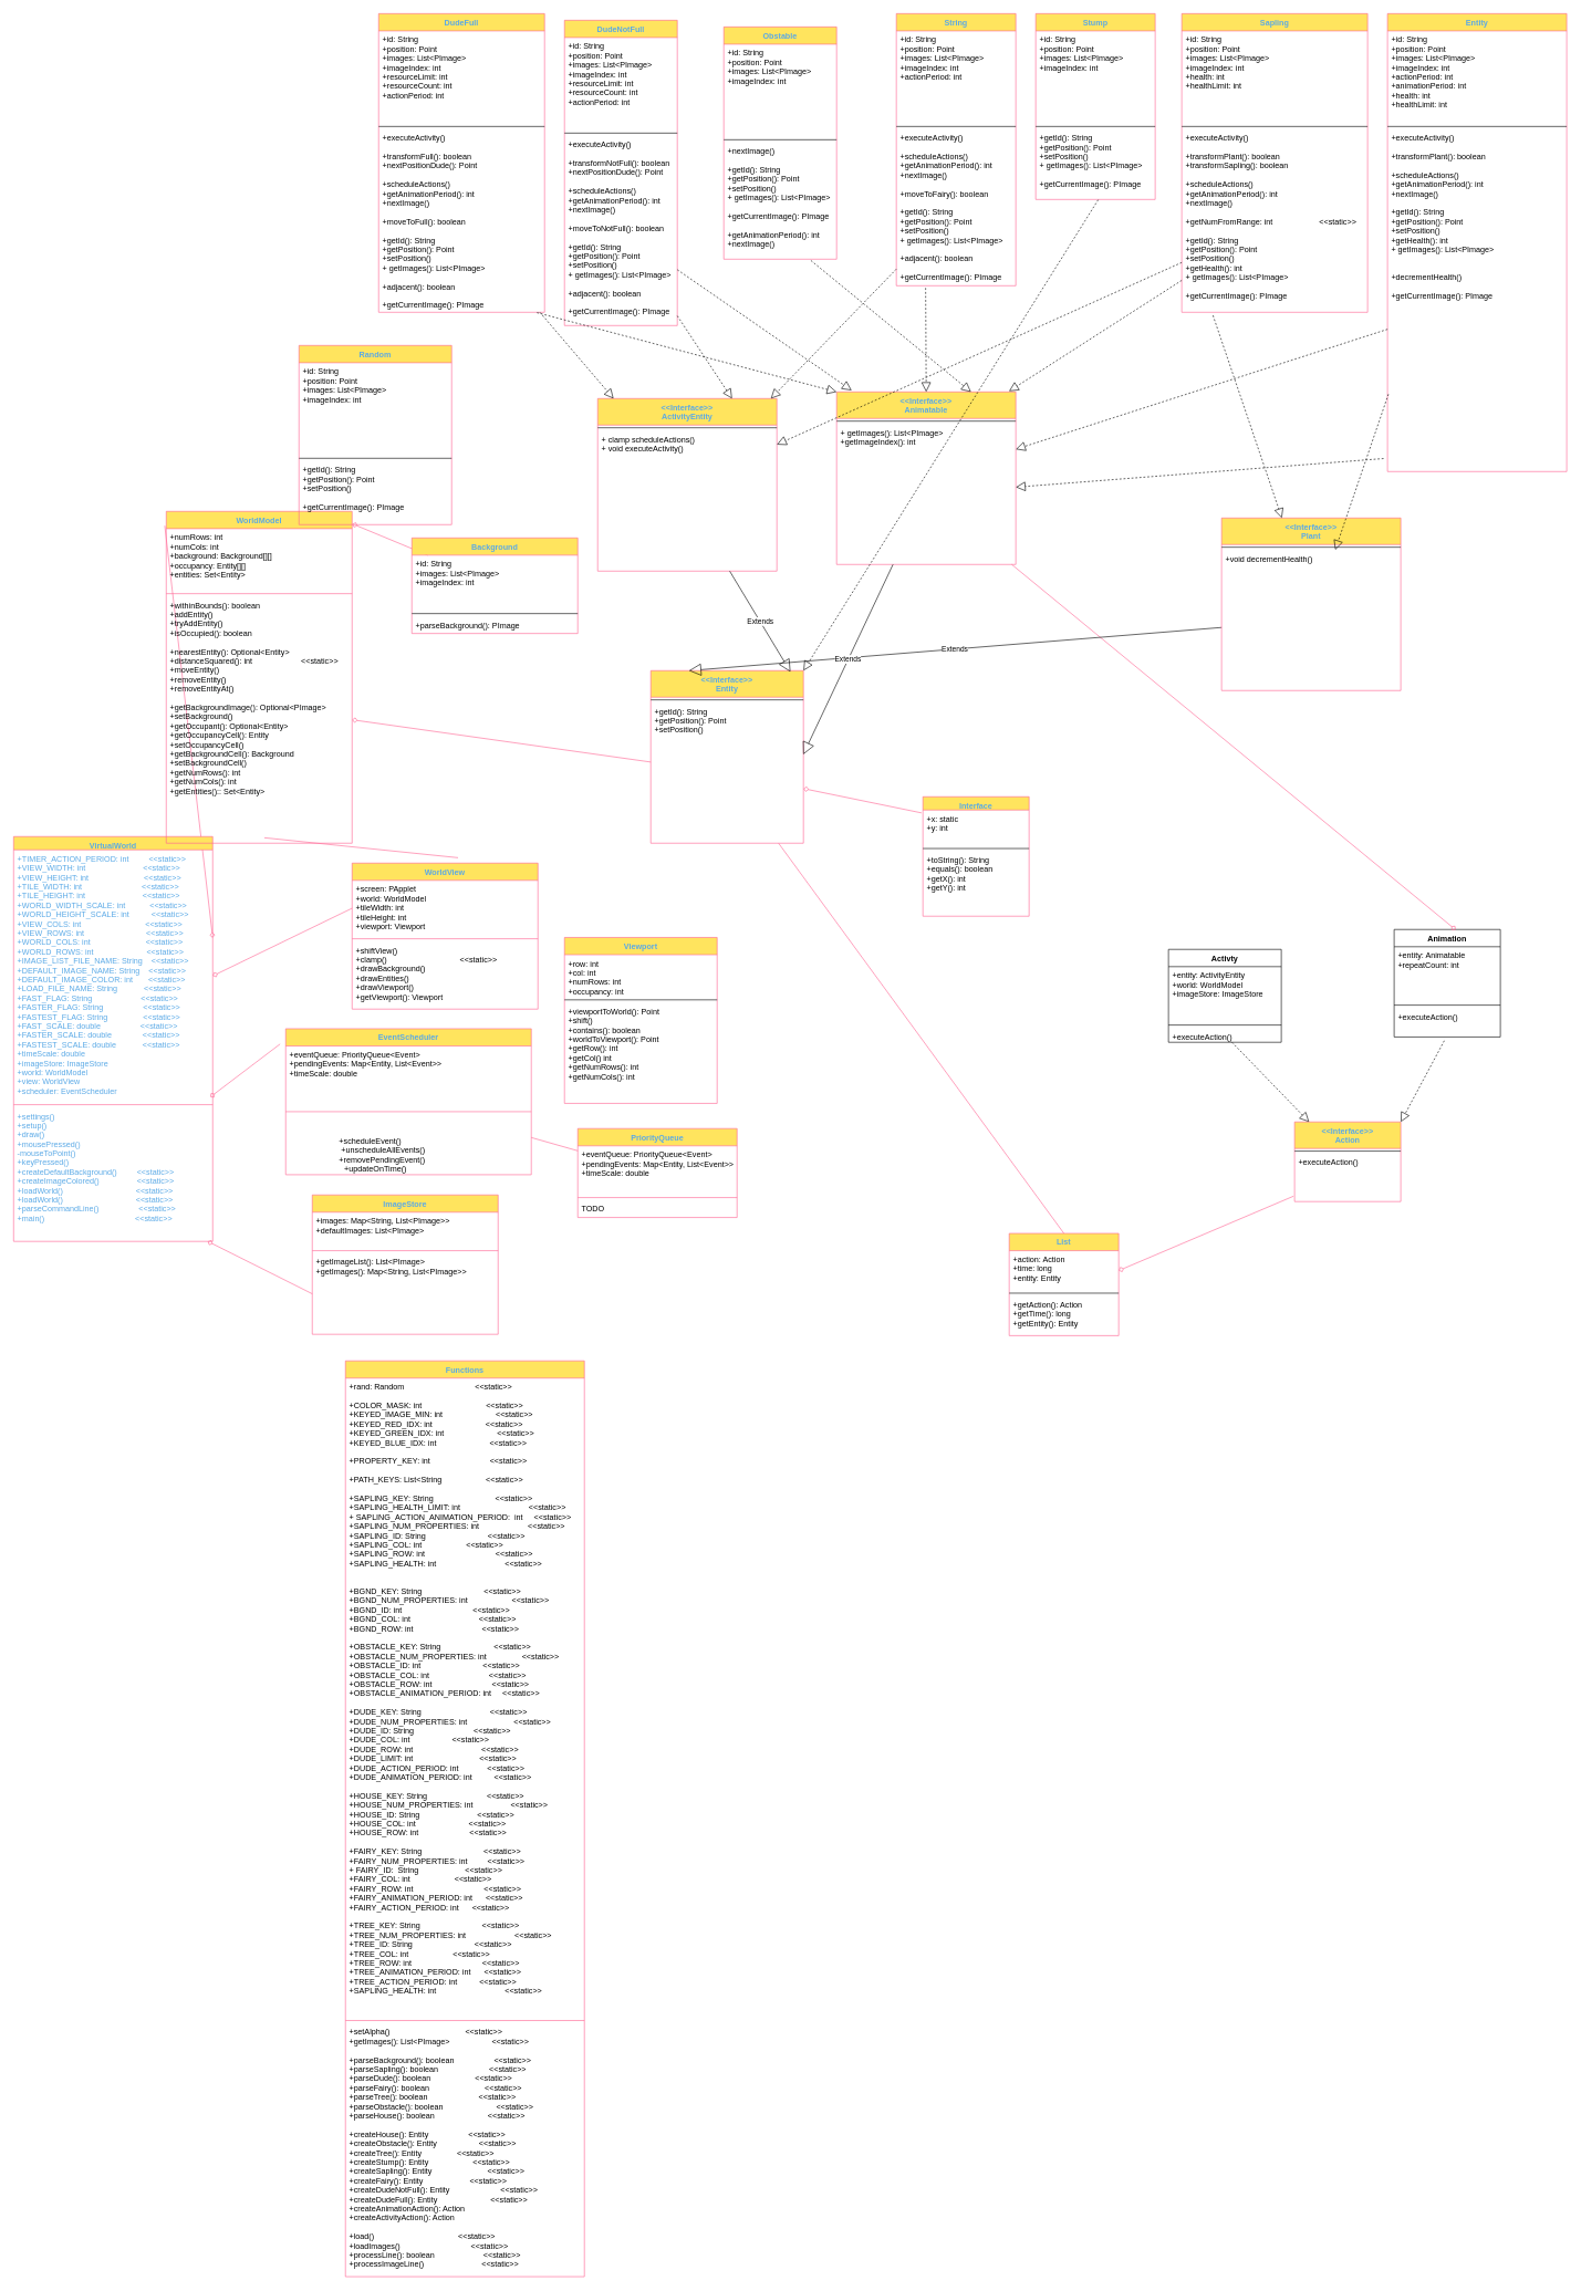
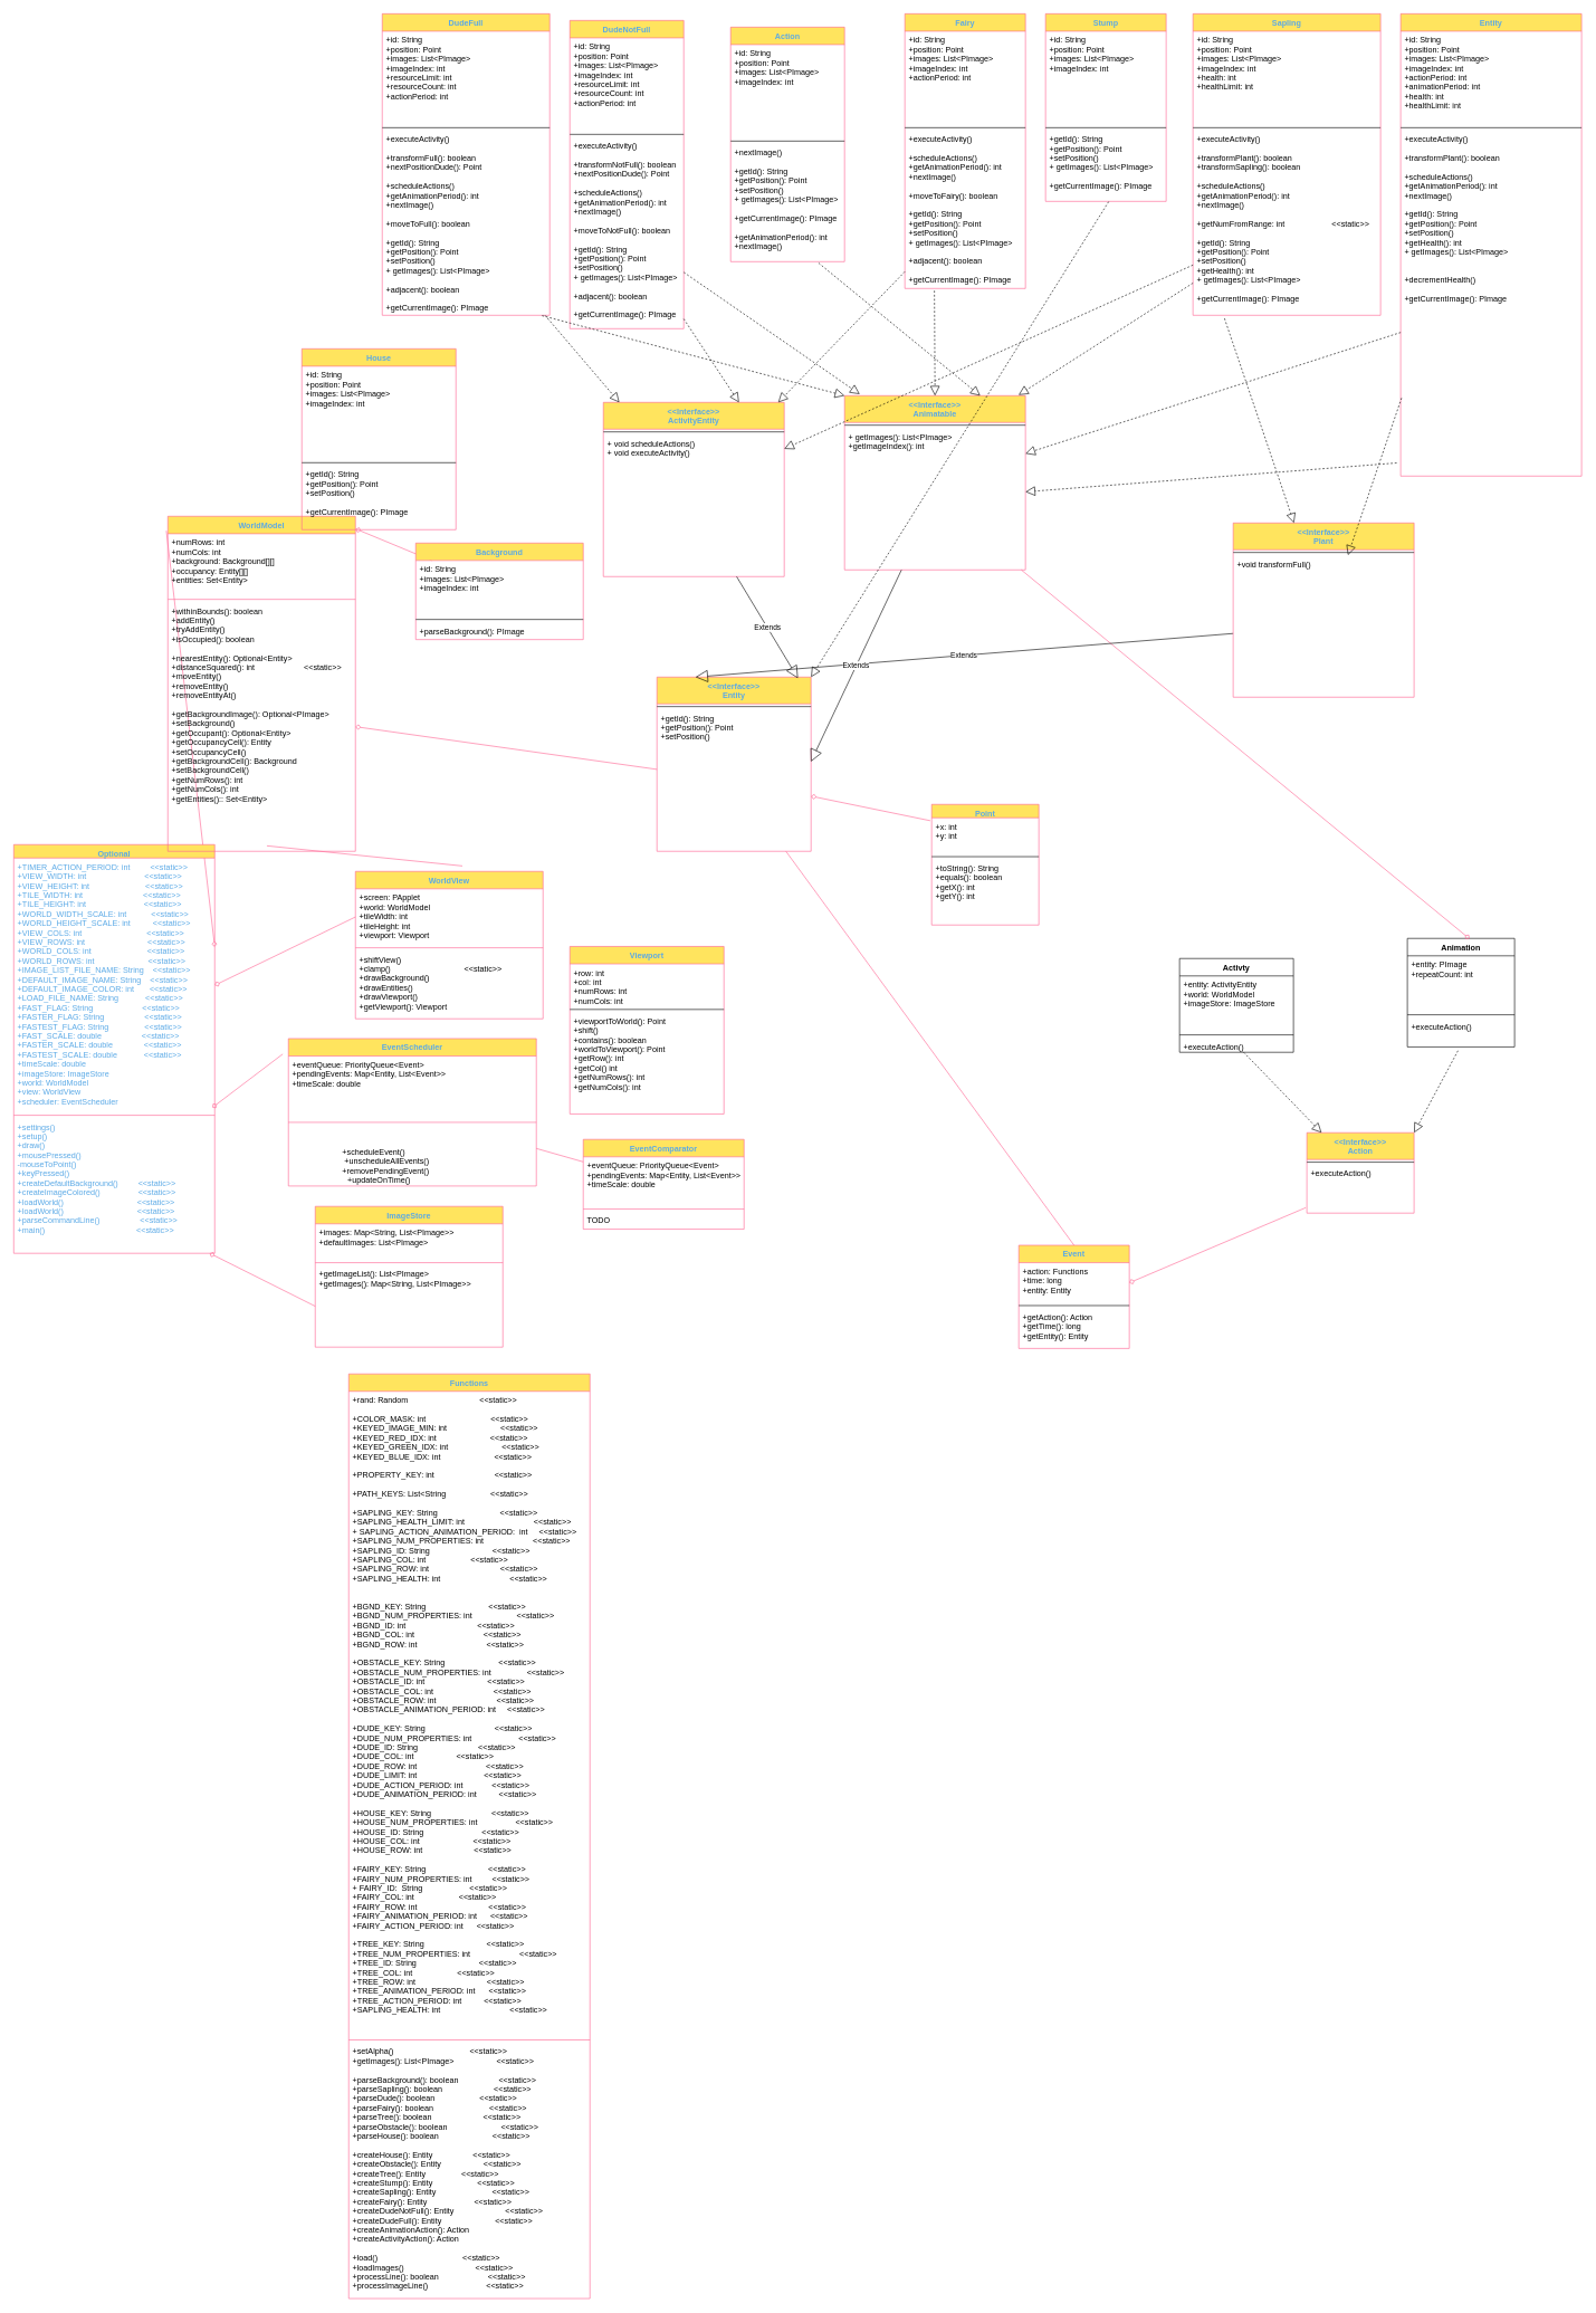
- <mxCell id="73" value="String" style="swimlane;fontStyle=1;align=center;verticalAlign=top;childLayout=stackLayout;horizontal=1;startSize=26;horizontalStack=0;resizeParent=1;resizeParentMax=0;resizeLast=0;collapsible=1;marginBottom=0;hachureGap=4;pointerEvents=0;sketch=0;fontColor=#5AA9E6;strokeColor=#FF6392;fillColor=#FFE45E;" parent="1" vertex="1"><mxGeometry x="1350" y="20" width="180" height="410" as="geometry" /></mxCell>
+ <mxCell id="73" value="Fairy" style="swimlane;fontStyle=1;align=center;verticalAlign=top;childLayout=stackLayout;horizontal=1;startSize=26;horizontalStack=0;resizeParent=1;resizeParentMax=0;resizeLast=0;collapsible=1;marginBottom=0;hachureGap=4;pointerEvents=0;sketch=0;fontColor=#5AA9E6;strokeColor=#FF6392;fillColor=#FFE45E;" parent="1" vertex="1"><mxGeometry x="1350" y="20" width="180" height="410" as="geometry" /></mxCell>
- <mxCell id="89" value="Obstable" style="swimlane;fontStyle=1;align=center;verticalAlign=top;childLayout=stackLayout;horizontal=1;startSize=26;horizontalStack=0;resizeParent=1;resizeParentMax=0;resizeLast=0;collapsible=1;marginBottom=0;hachureGap=4;pointerEvents=0;sketch=0;fontColor=#5AA9E6;strokeColor=#FF6392;fillColor=#FFE45E;" parent="1" vertex="1"><mxGeometry x="1090" y="40" width="170" height="350" as="geometry" /></mxCell>
+ <mxCell id="89" value="Action" style="swimlane;fontStyle=1;align=center;verticalAlign=top;childLayout=stackLayout;horizontal=1;startSize=26;horizontalStack=0;resizeParent=1;resizeParentMax=0;resizeLast=0;collapsible=1;marginBottom=0;hachureGap=4;pointerEvents=0;sketch=0;fontColor=#5AA9E6;strokeColor=#FF6392;fillColor=#FFE45E;" parent="1" vertex="1"><mxGeometry x="1090" y="40" width="170" height="350" as="geometry" /></mxCell>
- <mxCell id="77" value="Random" style="swimlane;fontStyle=1;align=center;verticalAlign=top;childLayout=stackLayout;horizontal=1;startSize=26;horizontalStack=0;resizeParent=1;resizeParentMax=0;resizeLast=0;collapsible=1;marginBottom=0;hachureGap=4;pointerEvents=0;sketch=0;fontColor=#5AA9E6;strokeColor=#FF6392;fillColor=#FFE45E;" parent="1" vertex="1"><mxGeometry x="450" y="520" width="230" height="270" as="geometry" /></mxCell>
+ <mxCell id="77" value="House" style="swimlane;fontStyle=1;align=center;verticalAlign=top;childLayout=stackLayout;horizontal=1;startSize=26;horizontalStack=0;resizeParent=1;resizeParentMax=0;resizeLast=0;collapsible=1;marginBottom=0;hachureGap=4;pointerEvents=0;sketch=0;fontColor=#5AA9E6;strokeColor=#FF6392;fillColor=#FFE45E;" parent="1" vertex="1"><mxGeometry x="450" y="520" width="230" height="270" as="geometry" /></mxCell>
- <mxCell id="110" value="+ clamp scheduleActions()&#10;+ void executeActivity()" style="text;strokeColor=none;fillColor=none;align=left;verticalAlign=top;spacingLeft=4;spacingRight=4;overflow=hidden;rotatable=0;points=[[0,0.5],[1,0.5]];portConstraint=eastwest;" vertex="1" parent="108"><mxGeometry y="48" width="270" height="212" as="geometry" /></mxCell>
+ <mxCell id="110" value="+ void scheduleActions()&#10;+ void executeActivity()" style="text;strokeColor=none;fillColor=none;align=left;verticalAlign=top;spacingLeft=4;spacingRight=4;overflow=hidden;rotatable=0;points=[[0,0.5],[1,0.5]];portConstraint=eastwest;" vertex="1" parent="108"><mxGeometry y="48" width="270" height="212" as="geometry" /></mxCell>
- <mxCell id="121" value="+void decrementHealth()" style="text;strokeColor=none;fillColor=none;align=left;verticalAlign=top;spacingLeft=4;spacingRight=4;overflow=hidden;rotatable=0;points=[[0,0.5],[1,0.5]];portConstraint=eastwest;" vertex="1" parent="119"><mxGeometry y="48" width="270" height="212" as="geometry" /></mxCell>
+ <mxCell id="121" value="+void transformFull()" style="text;strokeColor=none;fillColor=none;align=left;verticalAlign=top;spacingLeft=4;spacingRight=4;overflow=hidden;rotatable=0;points=[[0,0.5],[1,0.5]];portConstraint=eastwest;" vertex="1" parent="119"><mxGeometry y="48" width="270" height="212" as="geometry" /></mxCell>
- <mxCell id="56" value="Interface" style="swimlane;fontStyle=1;align=center;verticalAlign=top;childLayout=stackLayout;horizontal=1;startSize=20;horizontalStack=0;resizeParent=1;resizeParentMax=0;resizeLast=0;collapsible=1;marginBottom=0;hachureGap=4;pointerEvents=0;sketch=0;fontColor=#5AA9E6;strokeColor=#FF6392;fillColor=#FFE45E;" parent="1" vertex="1"><mxGeometry x="1390" y="1200" width="160" height="180" as="geometry" /></mxCell>
+ <mxCell id="56" value="Point" style="swimlane;fontStyle=1;align=center;verticalAlign=top;childLayout=stackLayout;horizontal=1;startSize=20;horizontalStack=0;resizeParent=1;resizeParentMax=0;resizeLast=0;collapsible=1;marginBottom=0;hachureGap=4;pointerEvents=0;sketch=0;fontColor=#5AA9E6;strokeColor=#FF6392;fillColor=#FFE45E;" parent="1" vertex="1"><mxGeometry x="1390" y="1200" width="160" height="180" as="geometry" /></mxCell>
- <mxCell id="57" value="+x: static&#10;+y: int" style="text;strokeColor=none;fillColor=none;align=left;verticalAlign=top;spacingLeft=4;spacingRight=4;overflow=hidden;rotatable=0;points=[[0,0.5],[1,0.5]];portConstraint=eastwest;" parent="56" vertex="1"><mxGeometry y="20" width="160" height="54" as="geometry" /></mxCell>
+ <mxCell id="57" value="+x: int&#10;+y: int" style="text;strokeColor=none;fillColor=none;align=left;verticalAlign=top;spacingLeft=4;spacingRight=4;overflow=hidden;rotatable=0;points=[[0,0.5],[1,0.5]];portConstraint=eastwest;" parent="56" vertex="1"><mxGeometry y="20" width="160" height="54" as="geometry" /></mxCell>
- <mxCell id="13" value="VirtualWorld" style="swimlane;fontStyle=1;align=center;verticalAlign=top;childLayout=stackLayout;horizontal=1;startSize=20;horizontalStack=0;resizeParent=1;resizeParentMax=0;resizeLast=0;collapsible=1;marginBottom=0;hachureGap=4;pointerEvents=0;fillColor=#FFE45E;strokeColor=#FF6392;fontColor=#5AA9E6;" parent="1" vertex="1"><mxGeometry x="20" y="1260" width="300" height="610" as="geometry" /></mxCell>
+ <mxCell id="13" value="Optional" style="swimlane;fontStyle=1;align=center;verticalAlign=top;childLayout=stackLayout;horizontal=1;startSize=20;horizontalStack=0;resizeParent=1;resizeParentMax=0;resizeLast=0;collapsible=1;marginBottom=0;hachureGap=4;pointerEvents=0;fillColor=#FFE45E;strokeColor=#FF6392;fontColor=#5AA9E6;" parent="1" vertex="1"><mxGeometry x="20" y="1260" width="300" height="610" as="geometry" /></mxCell>
- <mxCell id="68" value="+entity: Animatable&#10;+repeatCount: int" style="text;strokeColor=none;fillColor=none;align=left;verticalAlign=top;spacingLeft=4;spacingRight=4;overflow=hidden;rotatable=0;points=[[0,0.5],[1,0.5]];portConstraint=eastwest;" parent="67" vertex="1"><mxGeometry y="26" width="160" height="84" as="geometry" /></mxCell>
+ <mxCell id="68" value="+entity: PImage&#10;+repeatCount: int" style="text;strokeColor=none;fillColor=none;align=left;verticalAlign=top;spacingLeft=4;spacingRight=4;overflow=hidden;rotatable=0;points=[[0,0.5],[1,0.5]];portConstraint=eastwest;" parent="67" vertex="1"><mxGeometry y="26" width="160" height="84" as="geometry" /></mxCell>
- <mxCell id="49" value="+row: int&#10;+col: int&#10;+numRows: int&#10;+occupancy: int                                 &#10;&#10;" style="text;strokeColor=none;fillColor=none;align=left;verticalAlign=top;spacingLeft=4;spacingRight=4;overflow=hidden;rotatable=0;points=[[0,0.5],[1,0.5]];portConstraint=eastwest;" parent="48" vertex="1"><mxGeometry y="26" width="230" height="64" as="geometry" /></mxCell>
+ <mxCell id="49" value="+row: int&#10;+col: int&#10;+numRows: int&#10;+numCols: int                                 &#10;&#10;" style="text;strokeColor=none;fillColor=none;align=left;verticalAlign=top;spacingLeft=4;spacingRight=4;overflow=hidden;rotatable=0;points=[[0,0.5],[1,0.5]];portConstraint=eastwest;" parent="48" vertex="1"><mxGeometry y="26" width="230" height="64" as="geometry" /></mxCell>
- <mxCell id="33" value="PriorityQueue" style="swimlane;fontStyle=1;align=center;verticalAlign=top;childLayout=stackLayout;horizontal=1;startSize=26;horizontalStack=0;resizeParent=1;resizeParentMax=0;resizeLast=0;collapsible=1;marginBottom=0;hachureGap=4;pointerEvents=0;sketch=0;fontColor=#5AA9E6;strokeColor=#FF6392;fillColor=#FFE45E;" parent="1" vertex="1"><mxGeometry x="870" y="1700" width="240" height="134" as="geometry" /></mxCell>
+ <mxCell id="33" value="EventComparator" style="swimlane;fontStyle=1;align=center;verticalAlign=top;childLayout=stackLayout;horizontal=1;startSize=26;horizontalStack=0;resizeParent=1;resizeParentMax=0;resizeLast=0;collapsible=1;marginBottom=0;hachureGap=4;pointerEvents=0;sketch=0;fontColor=#5AA9E6;strokeColor=#FF6392;fillColor=#FFE45E;" parent="1" vertex="1"><mxGeometry x="870" y="1700" width="240" height="134" as="geometry" /></mxCell>
- <mxCell id="52" value="List" style="swimlane;fontStyle=1;align=center;verticalAlign=top;childLayout=stackLayout;horizontal=1;startSize=26;horizontalStack=0;resizeParent=1;resizeParentMax=0;resizeLast=0;collapsible=1;marginBottom=0;hachureGap=4;pointerEvents=0;sketch=0;fontColor=#5AA9E6;strokeColor=#FF6392;fillColor=#FFE45E;" parent="1" vertex="1"><mxGeometry x="1520" y="1858" width="165" height="154" as="geometry" /></mxCell>
+ <mxCell id="52" value="Event" style="swimlane;fontStyle=1;align=center;verticalAlign=top;childLayout=stackLayout;horizontal=1;startSize=26;horizontalStack=0;resizeParent=1;resizeParentMax=0;resizeLast=0;collapsible=1;marginBottom=0;hachureGap=4;pointerEvents=0;sketch=0;fontColor=#5AA9E6;strokeColor=#FF6392;fillColor=#FFE45E;" parent="1" vertex="1"><mxGeometry x="1520" y="1858" width="165" height="154" as="geometry" /></mxCell>
- <mxCell id="53" value="+action: Action&#10;+time: long&#10;+entity: Entity" style="text;strokeColor=none;fillColor=none;align=left;verticalAlign=top;spacingLeft=4;spacingRight=4;overflow=hidden;rotatable=0;points=[[0,0.5],[1,0.5]];portConstraint=eastwest;" parent="52" vertex="1"><mxGeometry y="26" width="165" height="60" as="geometry" /></mxCell>
+ <mxCell id="53" value="+action: Functions&#10;+time: long&#10;+entity: Entity" style="text;strokeColor=none;fillColor=none;align=left;verticalAlign=top;spacingLeft=4;spacingRight=4;overflow=hidden;rotatable=0;points=[[0,0.5],[1,0.5]];portConstraint=eastwest;" parent="52" vertex="1"><mxGeometry y="26" width="165" height="60" as="geometry" /></mxCell>
